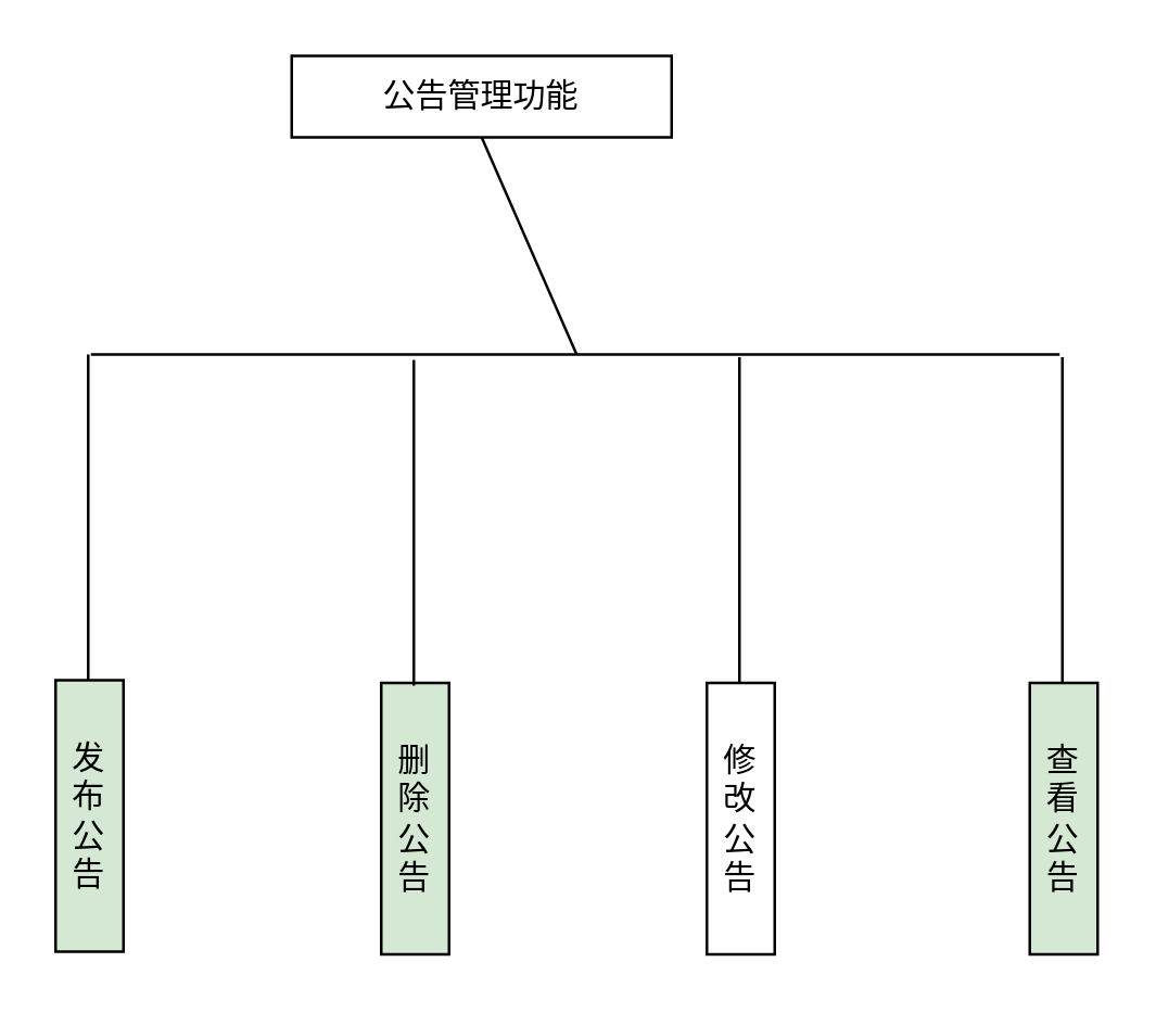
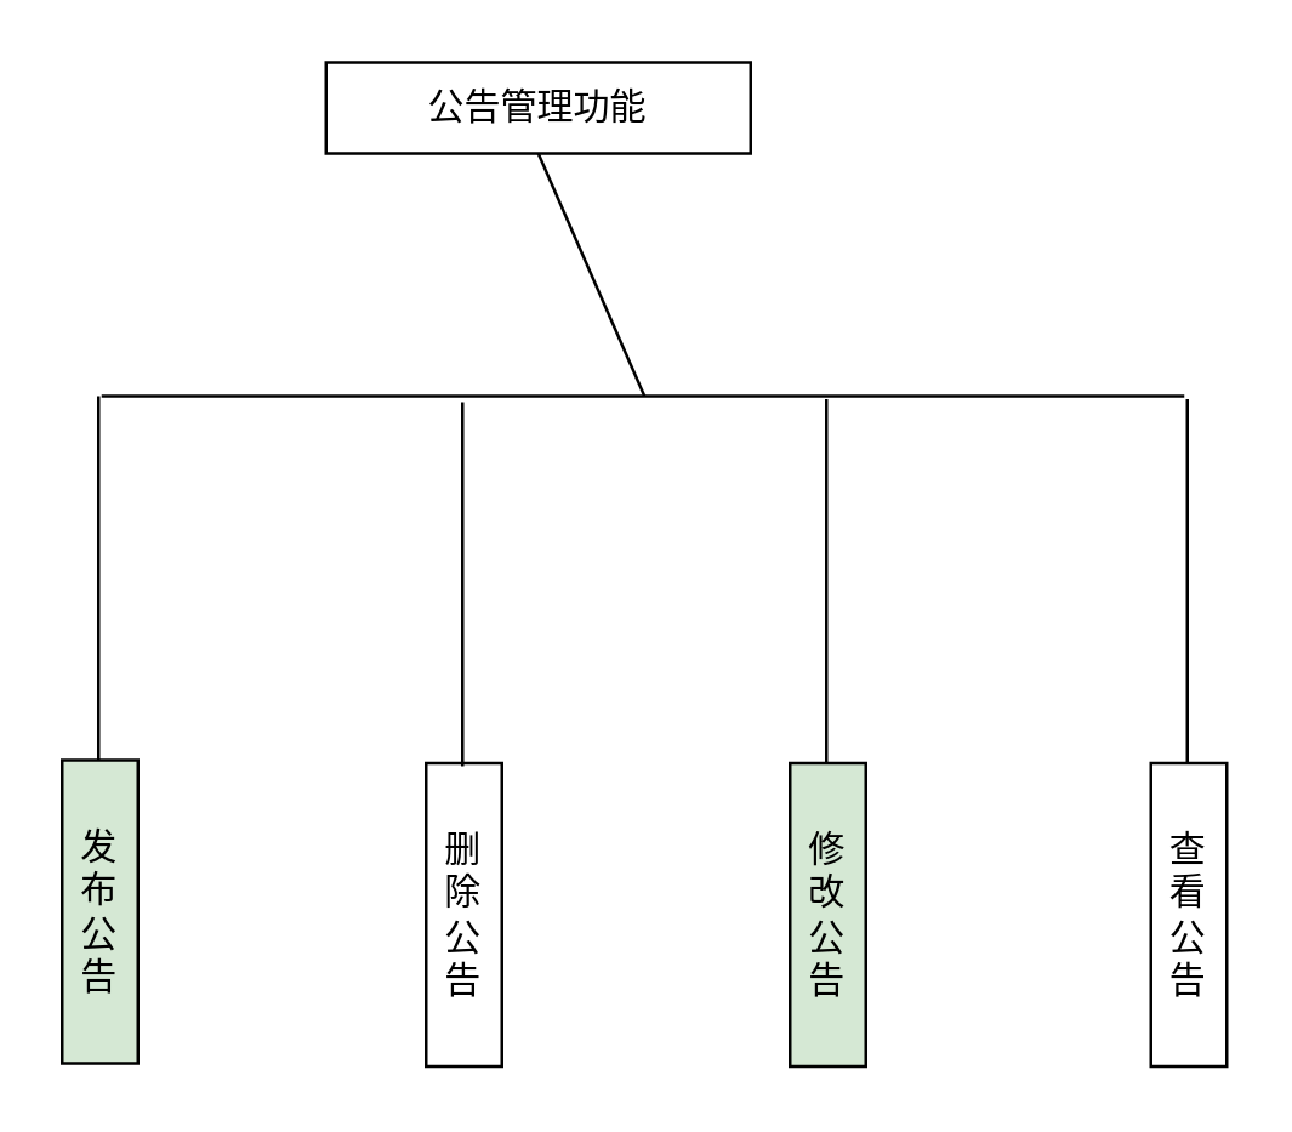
- <mxCell id="4" value="&lt;font face=&quot;宋体&quot;&gt;删除公告&lt;/font&gt;" style="rounded=0;whiteSpace=wrap;html=1;fillColor=#d5e8d4;" vertex="1" parent="1"><mxGeometry x="140" y="251" width="25" height="100" as="geometry" /></mxCell>
+ <mxCell id="4" value="&lt;font face=&quot;宋体&quot;&gt;删除公告&lt;/font&gt;" style="rounded=0;whiteSpace=wrap;html=1;" vertex="1" parent="1"><mxGeometry x="140" y="251" width="25" height="100" as="geometry" /></mxCell>
- <mxCell id="8" value="&lt;font face=&quot;宋体&quot;&gt;修改公告&lt;/font&gt;" style="rounded=0;whiteSpace=wrap;html=1;" vertex="1" parent="1"><mxGeometry x="260" y="251" width="25" height="100" as="geometry" /></mxCell>
+ <mxCell id="8" value="&lt;font face=&quot;宋体&quot;&gt;修改公告&lt;/font&gt;" style="rounded=0;whiteSpace=wrap;html=1;fillColor=#d5e8d4;" vertex="1" parent="1"><mxGeometry x="260" y="251" width="25" height="100" as="geometry" /></mxCell>
- <mxCell id="10" value="&lt;font face=&quot;宋体&quot;&gt;查看公告&lt;/font&gt;" style="rounded=0;whiteSpace=wrap;html=1;fillColor=#d5e8d4;" vertex="1" parent="1"><mxGeometry x="379" y="251" width="25" height="100" as="geometry" /></mxCell>
+ <mxCell id="10" value="&lt;font face=&quot;宋体&quot;&gt;查看公告&lt;/font&gt;" style="rounded=0;whiteSpace=wrap;html=1;" vertex="1" parent="1"><mxGeometry x="379" y="251" width="25" height="100" as="geometry" /></mxCell>
